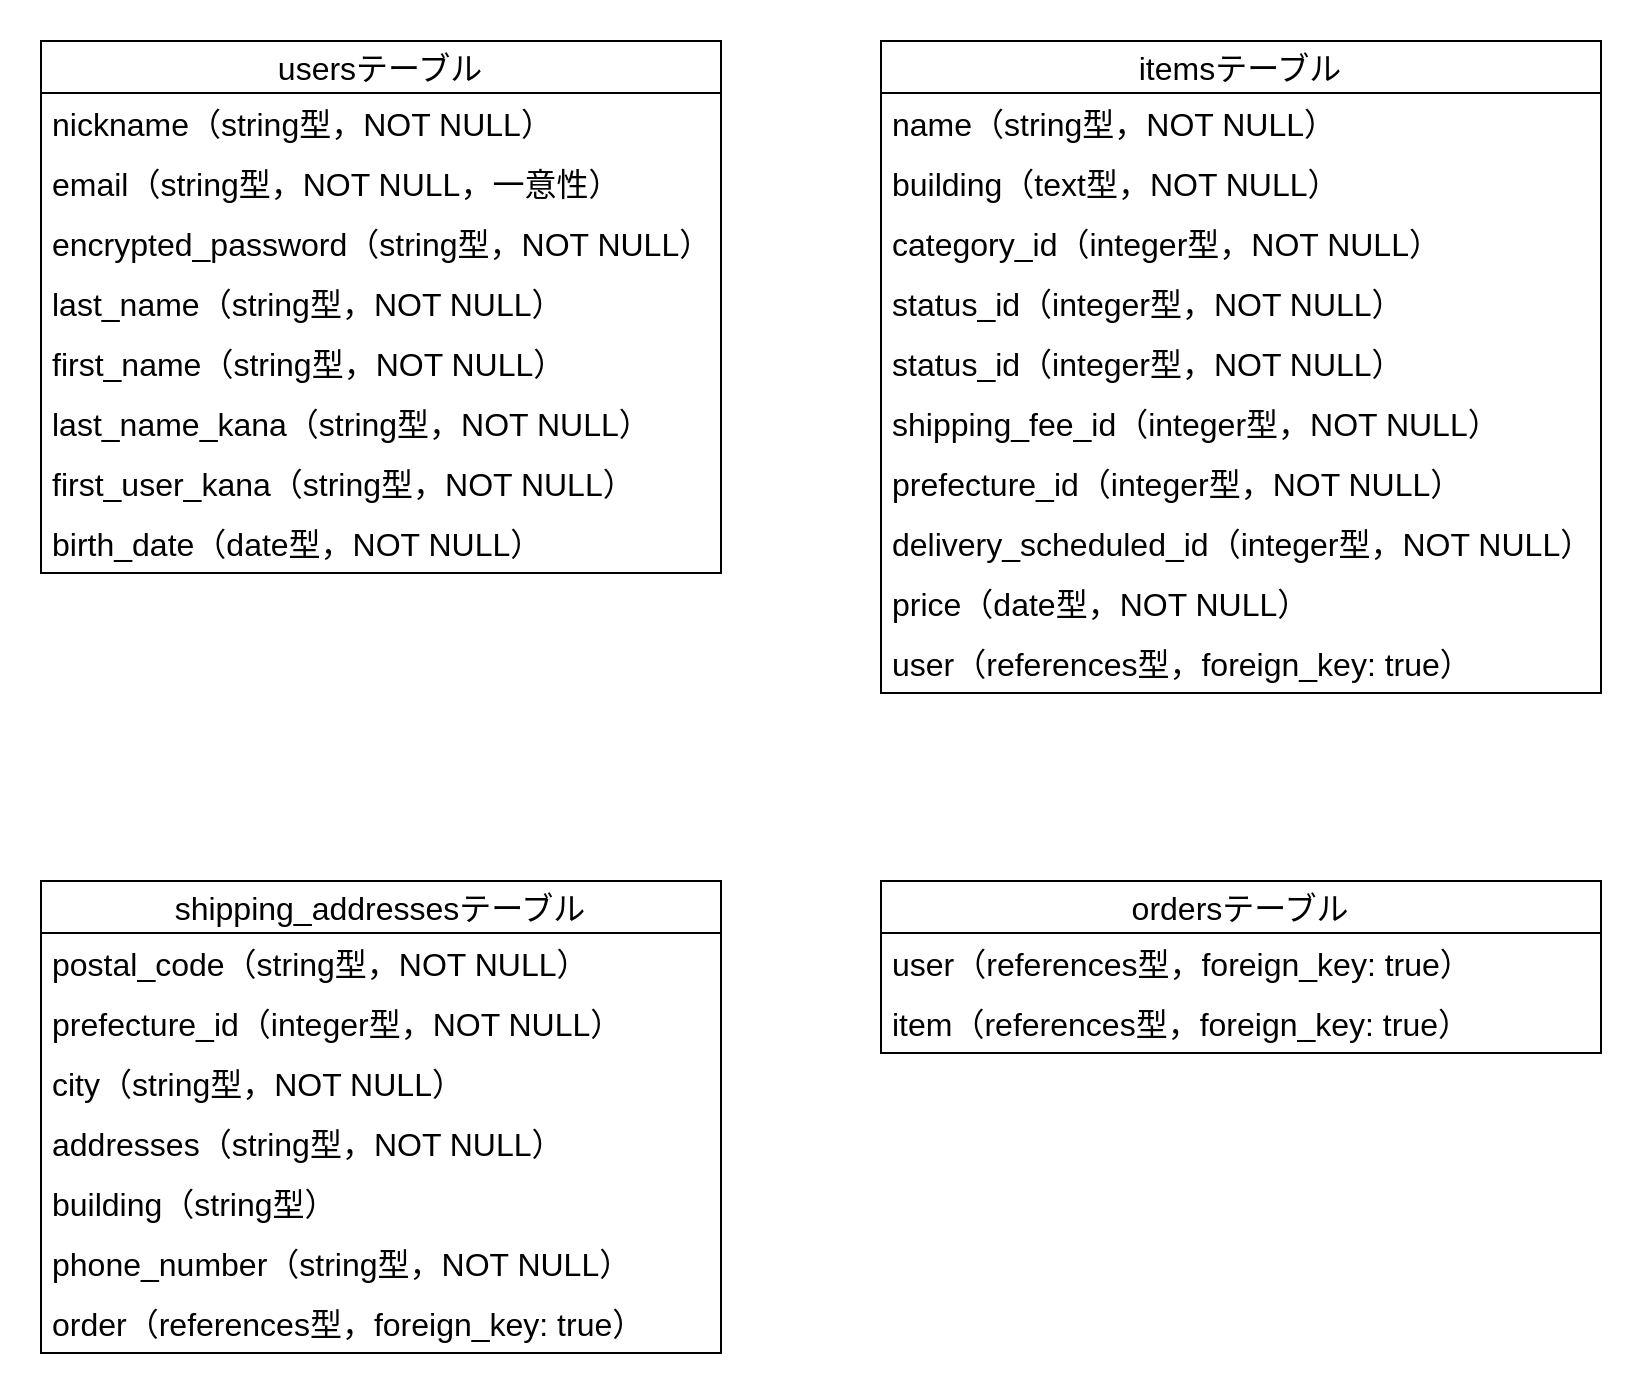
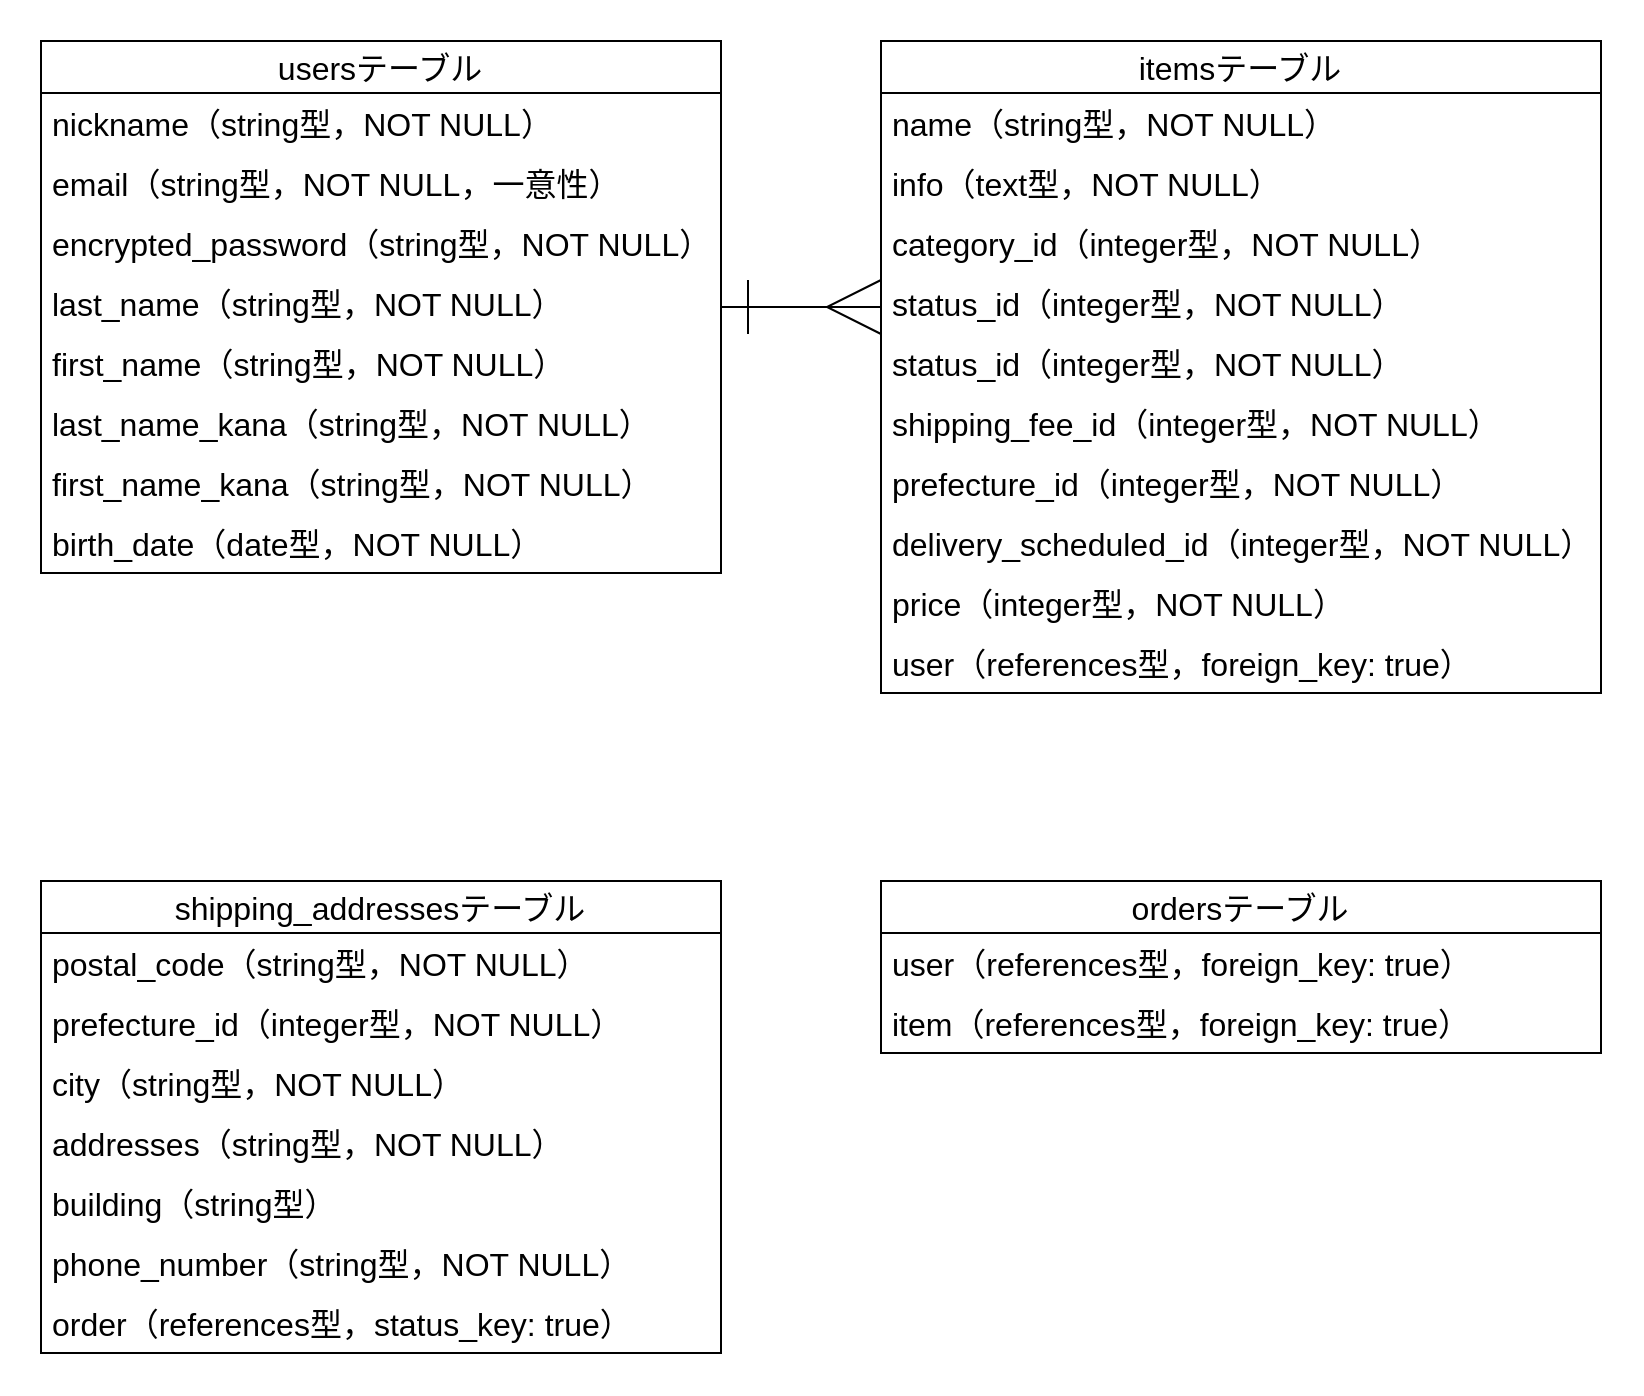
- <mxCell id="14" value="building（text型，NOT NULL）" style="text;strokeColor=none;fillColor=none;spacingLeft=4;spacingRight=4;overflow=hidden;rotatable=0;points=[[0,0.5],[1,0.5]];portConstraint=eastwest;fontSize=16;" vertex="1" parent="12"><mxGeometry y="56" width="360" height="30" as="geometry" /></mxCell>
+ <mxCell id="14" value="info（text型，NOT NULL）" style="text;strokeColor=none;fillColor=none;spacingLeft=4;spacingRight=4;overflow=hidden;rotatable=0;points=[[0,0.5],[1,0.5]];portConstraint=eastwest;fontSize=16;" vertex="1" parent="12"><mxGeometry y="56" width="360" height="30" as="geometry" /></mxCell>
+ <mxCell id="2" value="" style="edgeStyle=orthogonalEdgeStyle;rounded=0;orthogonalLoop=1;jettySize=auto;html=1;startArrow=ERone;startFill=0;endArrow=ERmany;endFill=0;endSize=25;startSize=25;" edge="1" parent="1" source="3" target="12"><mxGeometry relative="1" as="geometry"><Array as="points"><mxPoint x="490" y="153" /><mxPoint x="490" y="153" /></Array></mxGeometry></mxCell>
- <mxCell id="10" value="first_user_kana（string型，NOT NULL）" style="text;strokeColor=none;fillColor=none;spacingLeft=4;spacingRight=4;overflow=hidden;rotatable=0;points=[[0,0.5],[1,0.5]];portConstraint=eastwest;fontSize=16;" vertex="1" parent="3"><mxGeometry y="206" width="340" height="30" as="geometry" /></mxCell>
+ <mxCell id="10" value="first_name_kana（string型，NOT NULL）" style="text;strokeColor=none;fillColor=none;spacingLeft=4;spacingRight=4;overflow=hidden;rotatable=0;points=[[0,0.5],[1,0.5]];portConstraint=eastwest;fontSize=16;" vertex="1" parent="3"><mxGeometry y="206" width="340" height="30" as="geometry" /></mxCell>
- <mxCell id="21" value="price（date型，NOT NULL）" style="text;strokeColor=none;fillColor=none;spacingLeft=4;spacingRight=4;overflow=hidden;rotatable=0;points=[[0,0.5],[1,0.5]];portConstraint=eastwest;fontSize=16;" vertex="1" parent="12"><mxGeometry y="266" width="360" height="30" as="geometry" /></mxCell>
+ <mxCell id="21" value="price（integer型，NOT NULL）" style="text;strokeColor=none;fillColor=none;spacingLeft=4;spacingRight=4;overflow=hidden;rotatable=0;points=[[0,0.5],[1,0.5]];portConstraint=eastwest;fontSize=16;" vertex="1" parent="12"><mxGeometry y="266" width="360" height="30" as="geometry" /></mxCell>
- <mxCell id="33" value="order（references型，foreign_key: true）" style="text;strokeColor=none;fillColor=none;spacingLeft=4;spacingRight=4;overflow=hidden;rotatable=0;points=[[0,0.5],[1,0.5]];portConstraint=eastwest;fontSize=16;" vertex="1" parent="26"><mxGeometry y="206" width="340" height="30" as="geometry" /></mxCell>
+ <mxCell id="33" value="order（references型，status_key: true）" style="text;strokeColor=none;fillColor=none;spacingLeft=4;spacingRight=4;overflow=hidden;rotatable=0;points=[[0,0.5],[1,0.5]];portConstraint=eastwest;fontSize=16;" vertex="1" parent="26"><mxGeometry y="206" width="340" height="30" as="geometry" /></mxCell>
